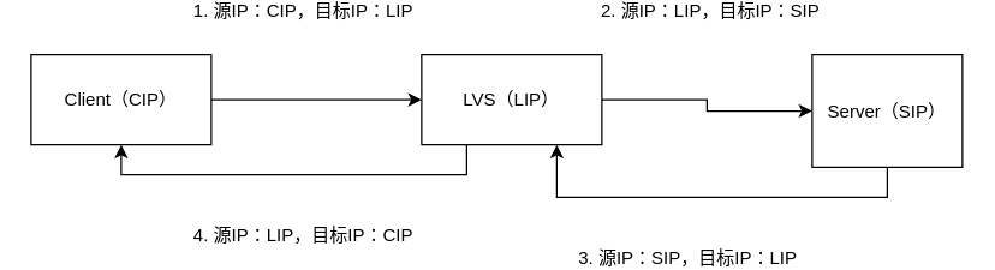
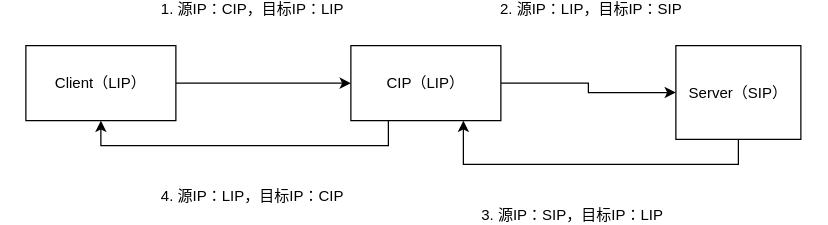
- <mxCell id="4" value="Client（CIP）" style="rounded=0;whiteSpace=wrap;html=1;" vertex="1" parent="1"><mxGeometry x="20" y="20" width="120" height="60" as="geometry" /></mxCell>
+ <mxCell id="4" value="Client（LIP）" style="rounded=0;whiteSpace=wrap;html=1;" vertex="1" parent="1"><mxGeometry x="20" y="20" width="120" height="60" as="geometry" /></mxCell>
- <mxCell id="9" value="LVS（LIP）" style="rounded=0;whiteSpace=wrap;html=1;" vertex="1" parent="1"><mxGeometry x="280" y="20" width="120" height="60" as="geometry" /></mxCell>
+ <mxCell id="9" value="CIP（LIP）" style="rounded=0;whiteSpace=wrap;html=1;" vertex="1" parent="1"><mxGeometry x="280" y="20" width="120" height="60" as="geometry" /></mxCell>
